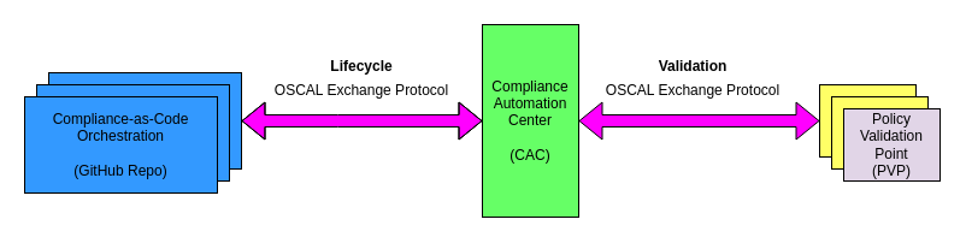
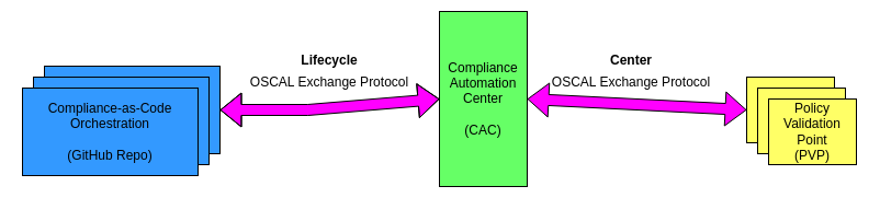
- <mxCell id="14" value="&lt;b&gt;Validation&lt;/b&gt;" style="text;html=1;strokeColor=none;fillColor=none;align=center;verticalAlign=middle;whiteSpace=wrap;rounded=0;" parent="1" vertex="1"><mxGeometry x="545" y="40" width="60" height="30" as="geometry" /></mxCell>
+ <mxCell id="14" value="&lt;b&gt;Center&lt;/b&gt;" style="text;html=1;strokeColor=none;fillColor=none;align=center;verticalAlign=middle;whiteSpace=wrap;rounded=0;" parent="1" vertex="1"><mxGeometry x="545" y="40" width="60" height="30" as="geometry" /></mxCell>
- <mxCell id="3" value="Compliance&lt;br&gt;Automation&lt;br&gt;Center&lt;br&gt;&lt;br&gt;(CAC)" style="rounded=0;whiteSpace=wrap;html=1;fillColor=#66FF66;" parent="1" vertex="1"><mxGeometry x="400" y="20" width="80" height="160" as="geometry" /></mxCell>
+ <mxCell id="3" value="Compliance&lt;br&gt;Automation&lt;br&gt;Center&lt;br&gt;&lt;br&gt;(CAC)" style="rounded=0;whiteSpace=wrap;html=1;fillColor=#66FF66;" parent="1" vertex="1"><mxGeometry x="400" y="10" width="80" height="160" as="geometry" /></mxCell>
- <mxCell id="6" value="Policy&lt;br&gt;Validation&lt;br&gt;Point&lt;br&gt;(PVP)" style="rounded=0;whiteSpace=wrap;html=1;fillColor=#e1d5e7;" parent="1" vertex="1"><mxGeometry x="700" y="90" width="80" height="60" as="geometry" /></mxCell>
+ <mxCell id="6" value="Policy&lt;br&gt;Validation&lt;br&gt;Point&lt;br&gt;(PVP)" style="rounded=0;whiteSpace=wrap;html=1;fillColor=#FFFF66;" parent="1" vertex="1"><mxGeometry x="700" y="90" width="80" height="60" as="geometry" /></mxCell>
